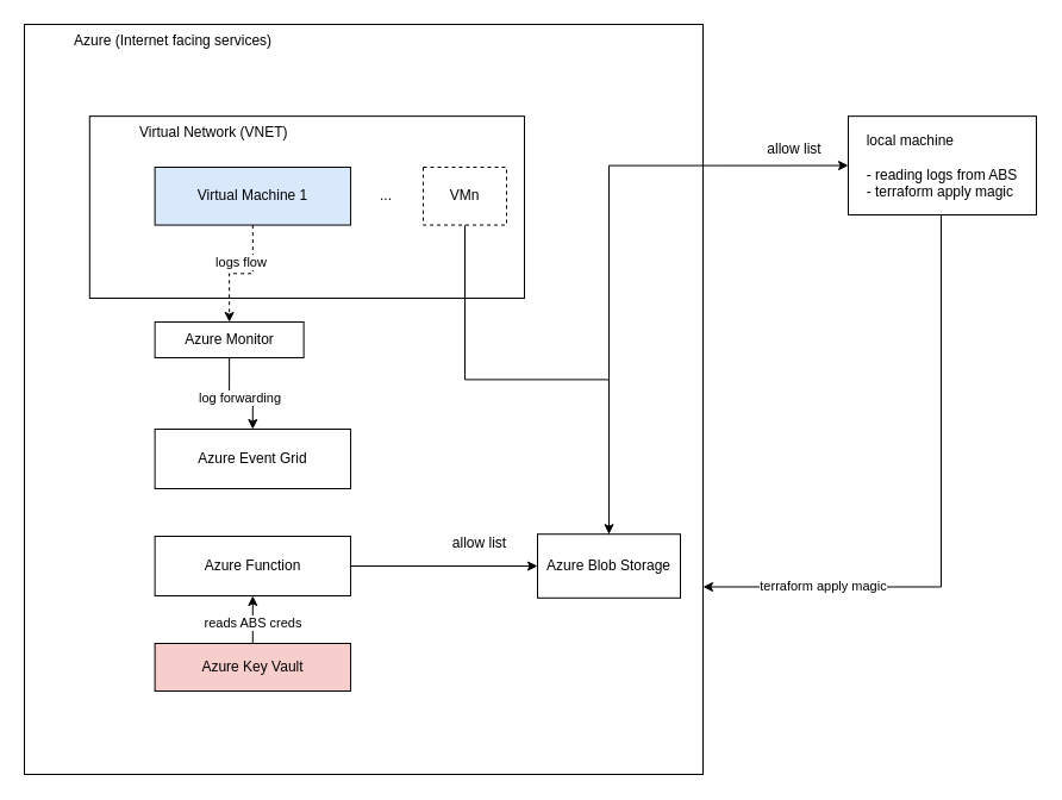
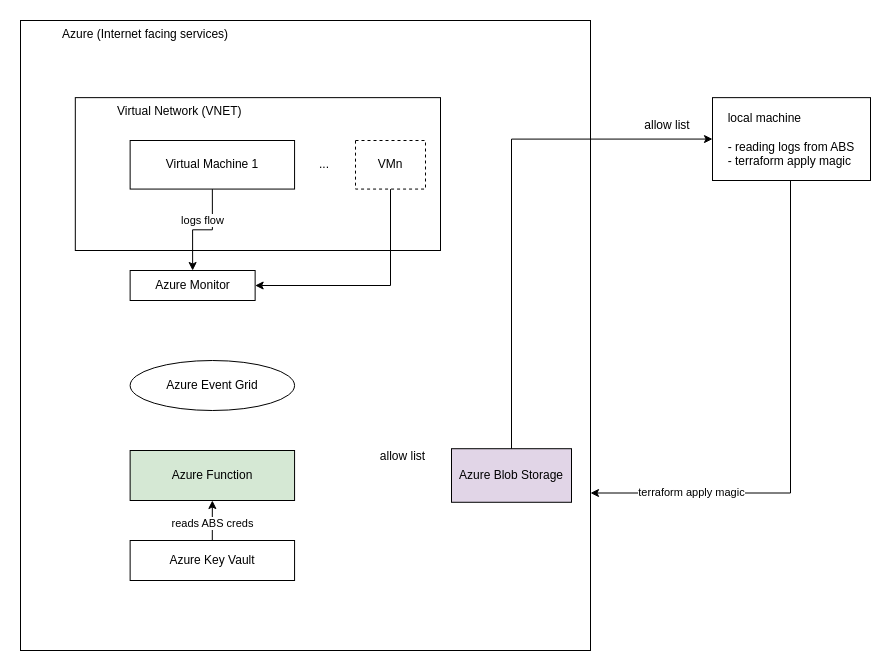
- <mxCell id="7" value="Virtual Machine 1" style="rounded=0;whiteSpace=wrap;html=1;fillColor=#dae8fc;" parent="2" vertex="1"><mxGeometry x="109.63" y="120" width="164.444" height="48.57" as="geometry" /></mxCell>
+ <mxCell id="7" value="Virtual Machine 1" style="rounded=0;whiteSpace=wrap;html=1;" parent="2" vertex="1"><mxGeometry x="109.63" y="120" width="164.444" height="48.57" as="geometry" /></mxCell>
- <mxCell id="5" style="edgeStyle=orthogonalEdgeStyle;rounded=0;orthogonalLoop=1;jettySize=auto;html=1;exitX=0.5;exitY=1;exitDx=0;exitDy=0;entryX=0.5;entryY=0;entryDx=0;entryDy=0;dashed=1;" parent="2" source="7" target="12" edge="1"><mxGeometry relative="1" as="geometry" /></mxCell>
+ <mxCell id="5" style="edgeStyle=orthogonalEdgeStyle;rounded=0;orthogonalLoop=1;jettySize=auto;html=1;exitX=0.5;exitY=1;exitDx=0;exitDy=0;entryX=0.5;entryY=0;entryDx=0;entryDy=0;" parent="2" source="7" target="12" edge="1"><mxGeometry relative="1" as="geometry" /></mxCell>
- <mxCell id="19" style="edgeStyle=orthogonalEdgeStyle;rounded=0;orthogonalLoop=1;jettySize=auto;html=1;exitX=0.5;exitY=1;exitDx=0;exitDy=0;" parent="2" source="20" target="8" edge="1"><mxGeometry relative="1" as="geometry" /></mxCell>
+ <mxCell id="19" style="edgeStyle=orthogonalEdgeStyle;rounded=0;orthogonalLoop=1;jettySize=auto;html=1;entryX=1;entryY=0.5;entryDx=0;entryDy=0;exitX=0.5;exitY=1;exitDx=0;exitDy=0;" parent="2" source="20" target="12" edge="1"><mxGeometry relative="1" as="geometry" /></mxCell>
- <mxCell id="10" style="edgeStyle=orthogonalEdgeStyle;rounded=0;orthogonalLoop=1;jettySize=auto;html=1;exitX=0.5;exitY=1;exitDx=0;exitDy=0;" parent="2" source="12" target="15" edge="1"><mxGeometry relative="1" as="geometry" /></mxCell>
- <mxCell id="11" value="log forwarding" style="edgeLabel;html=1;align=center;verticalAlign=middle;resizable=0;points=[];" parent="10" vertex="1" connectable="0"><mxGeometry x="-0.052" y="-3" relative="1" as="geometry"><mxPoint as="offset" /></mxGeometry></mxCell>
- <mxCell id="15" value="Azure Event Grid" style="rounded=0;whiteSpace=wrap;html=1;" parent="2" vertex="1"><mxGeometry x="109.63" y="340" width="164.444" height="50" as="geometry" /></mxCell>
+ <mxCell id="15" value="Azure Event Grid" style="ellipse;whiteSpace=wrap;html=1;" parent="2" vertex="1"><mxGeometry x="109.63" y="340" width="164.444" height="50" as="geometry" /></mxCell>
- <mxCell id="8" value="Azure Blob Storage" style="rounded=0;whiteSpace=wrap;html=1;" parent="2" vertex="1"><mxGeometry x="431.0" y="428.21" width="120" height="53.57" as="geometry" /></mxCell>
+ <mxCell id="8" value="Azure Blob Storage" style="rounded=0;whiteSpace=wrap;html=1;fillColor=#e1d5e7;" parent="2" vertex="1"><mxGeometry x="431.0" y="428.21" width="120" height="53.57" as="geometry" /></mxCell>
- <mxCell id="14" value="Azure Function" style="rounded=0;whiteSpace=wrap;html=1;" parent="2" vertex="1"><mxGeometry x="109.63" y="430" width="164.444" height="50" as="geometry" /></mxCell>
+ <mxCell id="14" value="Azure Function" style="rounded=0;whiteSpace=wrap;html=1;fillColor=#d5e8d4;" parent="2" vertex="1"><mxGeometry x="109.63" y="430" width="164.444" height="50" as="geometry" /></mxCell>
- <mxCell id="13" style="edgeStyle=orthogonalEdgeStyle;rounded=0;orthogonalLoop=1;jettySize=auto;html=1;exitX=1;exitY=0.5;exitDx=0;exitDy=0;" edge="1" parent="2" source="14" target="8"><mxGeometry relative="1" as="geometry" /></mxCell>
- <mxCell id="18" value="Azure Key Vault" style="rounded=0;whiteSpace=wrap;html=1;fillColor=#f8cecc;" parent="2" vertex="1"><mxGeometry x="109.63" y="520" width="164.44" height="40" as="geometry" /></mxCell>
+ <mxCell id="18" value="Azure Key Vault" style="rounded=0;whiteSpace=wrap;html=1;" parent="2" vertex="1"><mxGeometry x="109.63" y="520" width="164.44" height="40" as="geometry" /></mxCell>
